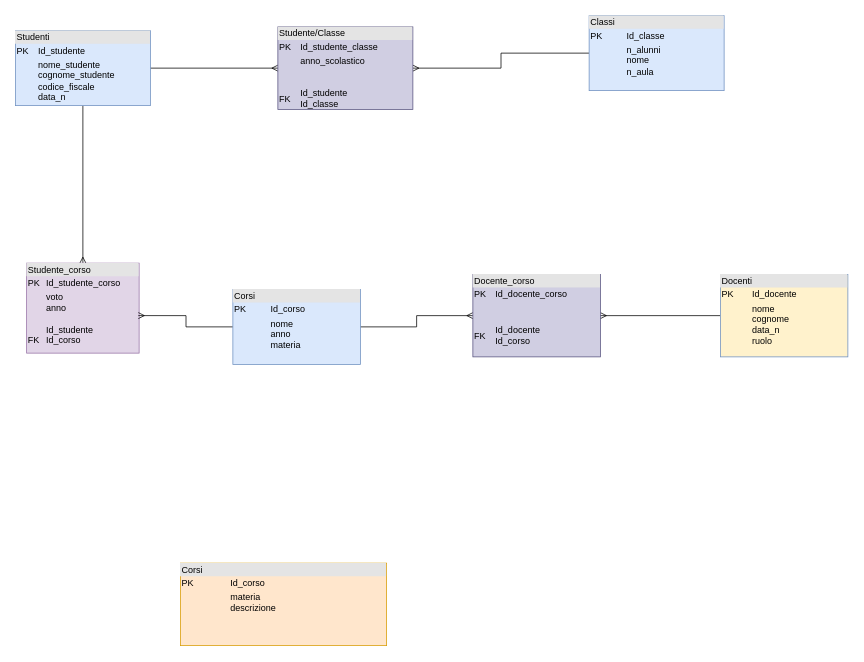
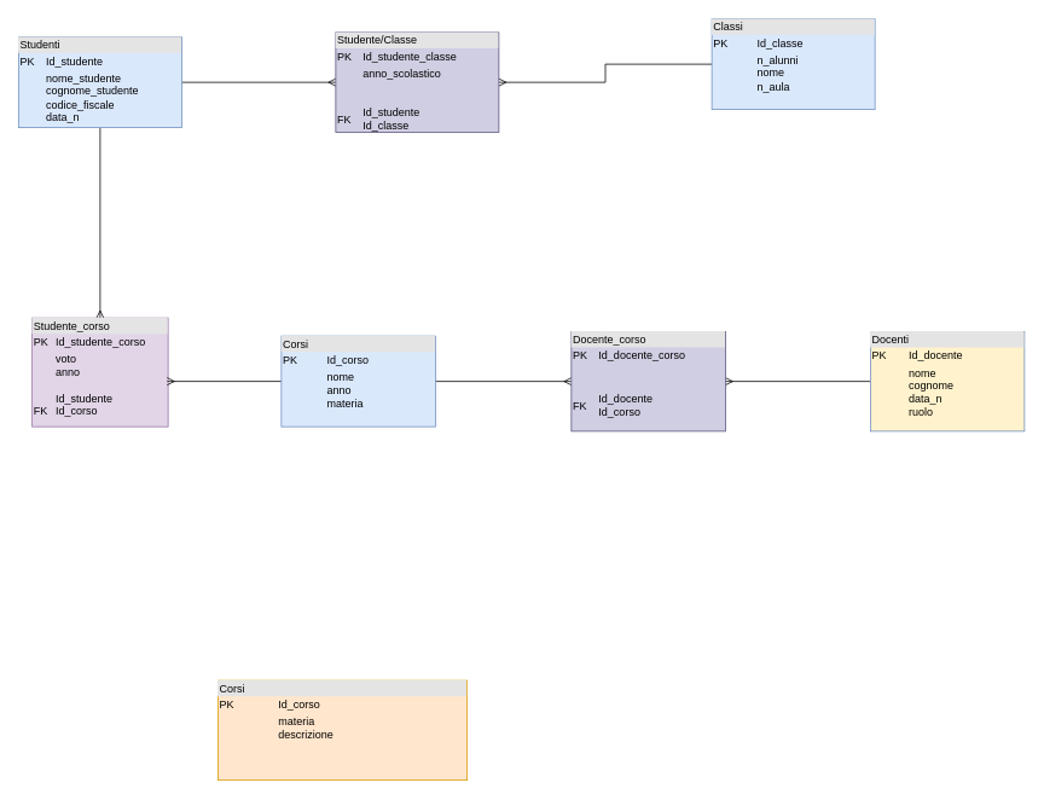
- <mxCell id="12" value="&lt;div style=&quot;box-sizing: border-box ; width: 100% ; background: #e4e4e4 ; padding: 2px&quot;&gt;Corsi&lt;/div&gt;&lt;table style=&quot;width: 100% ; font-size: 1em&quot; cellpadding=&quot;2&quot; cellspacing=&quot;0&quot;&gt;&lt;tbody&gt;&lt;tr&gt;&lt;td&gt;PK&lt;/td&gt;&lt;td&gt;Id_corso&lt;br&gt;&lt;/td&gt;&lt;/tr&gt;&lt;tr&gt;&lt;td&gt;&lt;/td&gt;&lt;td&gt;nome&lt;br&gt;anno&lt;br&gt;materia&lt;br&gt;&lt;br&gt;&lt;br&gt;&lt;br&gt;&lt;br&gt;&lt;/td&gt;&lt;/tr&gt;&lt;/tbody&gt;&lt;/table&gt;" style="verticalAlign=top;align=left;overflow=fill;html=1;fillColor=#dae8fc;strokeColor=#6c8ebf;" vertex="1" parent="1"><mxGeometry x="310" y="385" width="170" height="100" as="geometry" /></mxCell>
+ <mxCell id="12" value="&lt;div style=&quot;box-sizing: border-box ; width: 100% ; background: #e4e4e4 ; padding: 2px&quot;&gt;Corsi&lt;/div&gt;&lt;table style=&quot;width: 100% ; font-size: 1em&quot; cellpadding=&quot;2&quot; cellspacing=&quot;0&quot;&gt;&lt;tbody&gt;&lt;tr&gt;&lt;td&gt;PK&lt;/td&gt;&lt;td&gt;Id_corso&lt;br&gt;&lt;/td&gt;&lt;/tr&gt;&lt;tr&gt;&lt;td&gt;&lt;/td&gt;&lt;td&gt;nome&lt;br&gt;anno&lt;br&gt;materia&lt;br&gt;&lt;br&gt;&lt;br&gt;&lt;br&gt;&lt;br&gt;&lt;/td&gt;&lt;/tr&gt;&lt;/tbody&gt;&lt;/table&gt;" style="verticalAlign=top;align=left;overflow=fill;html=1;fillColor=#dae8fc;strokeColor=#6c8ebf;" vertex="1" parent="1"><mxGeometry x="310" y="370" width="170" height="100" as="geometry" /></mxCell>
